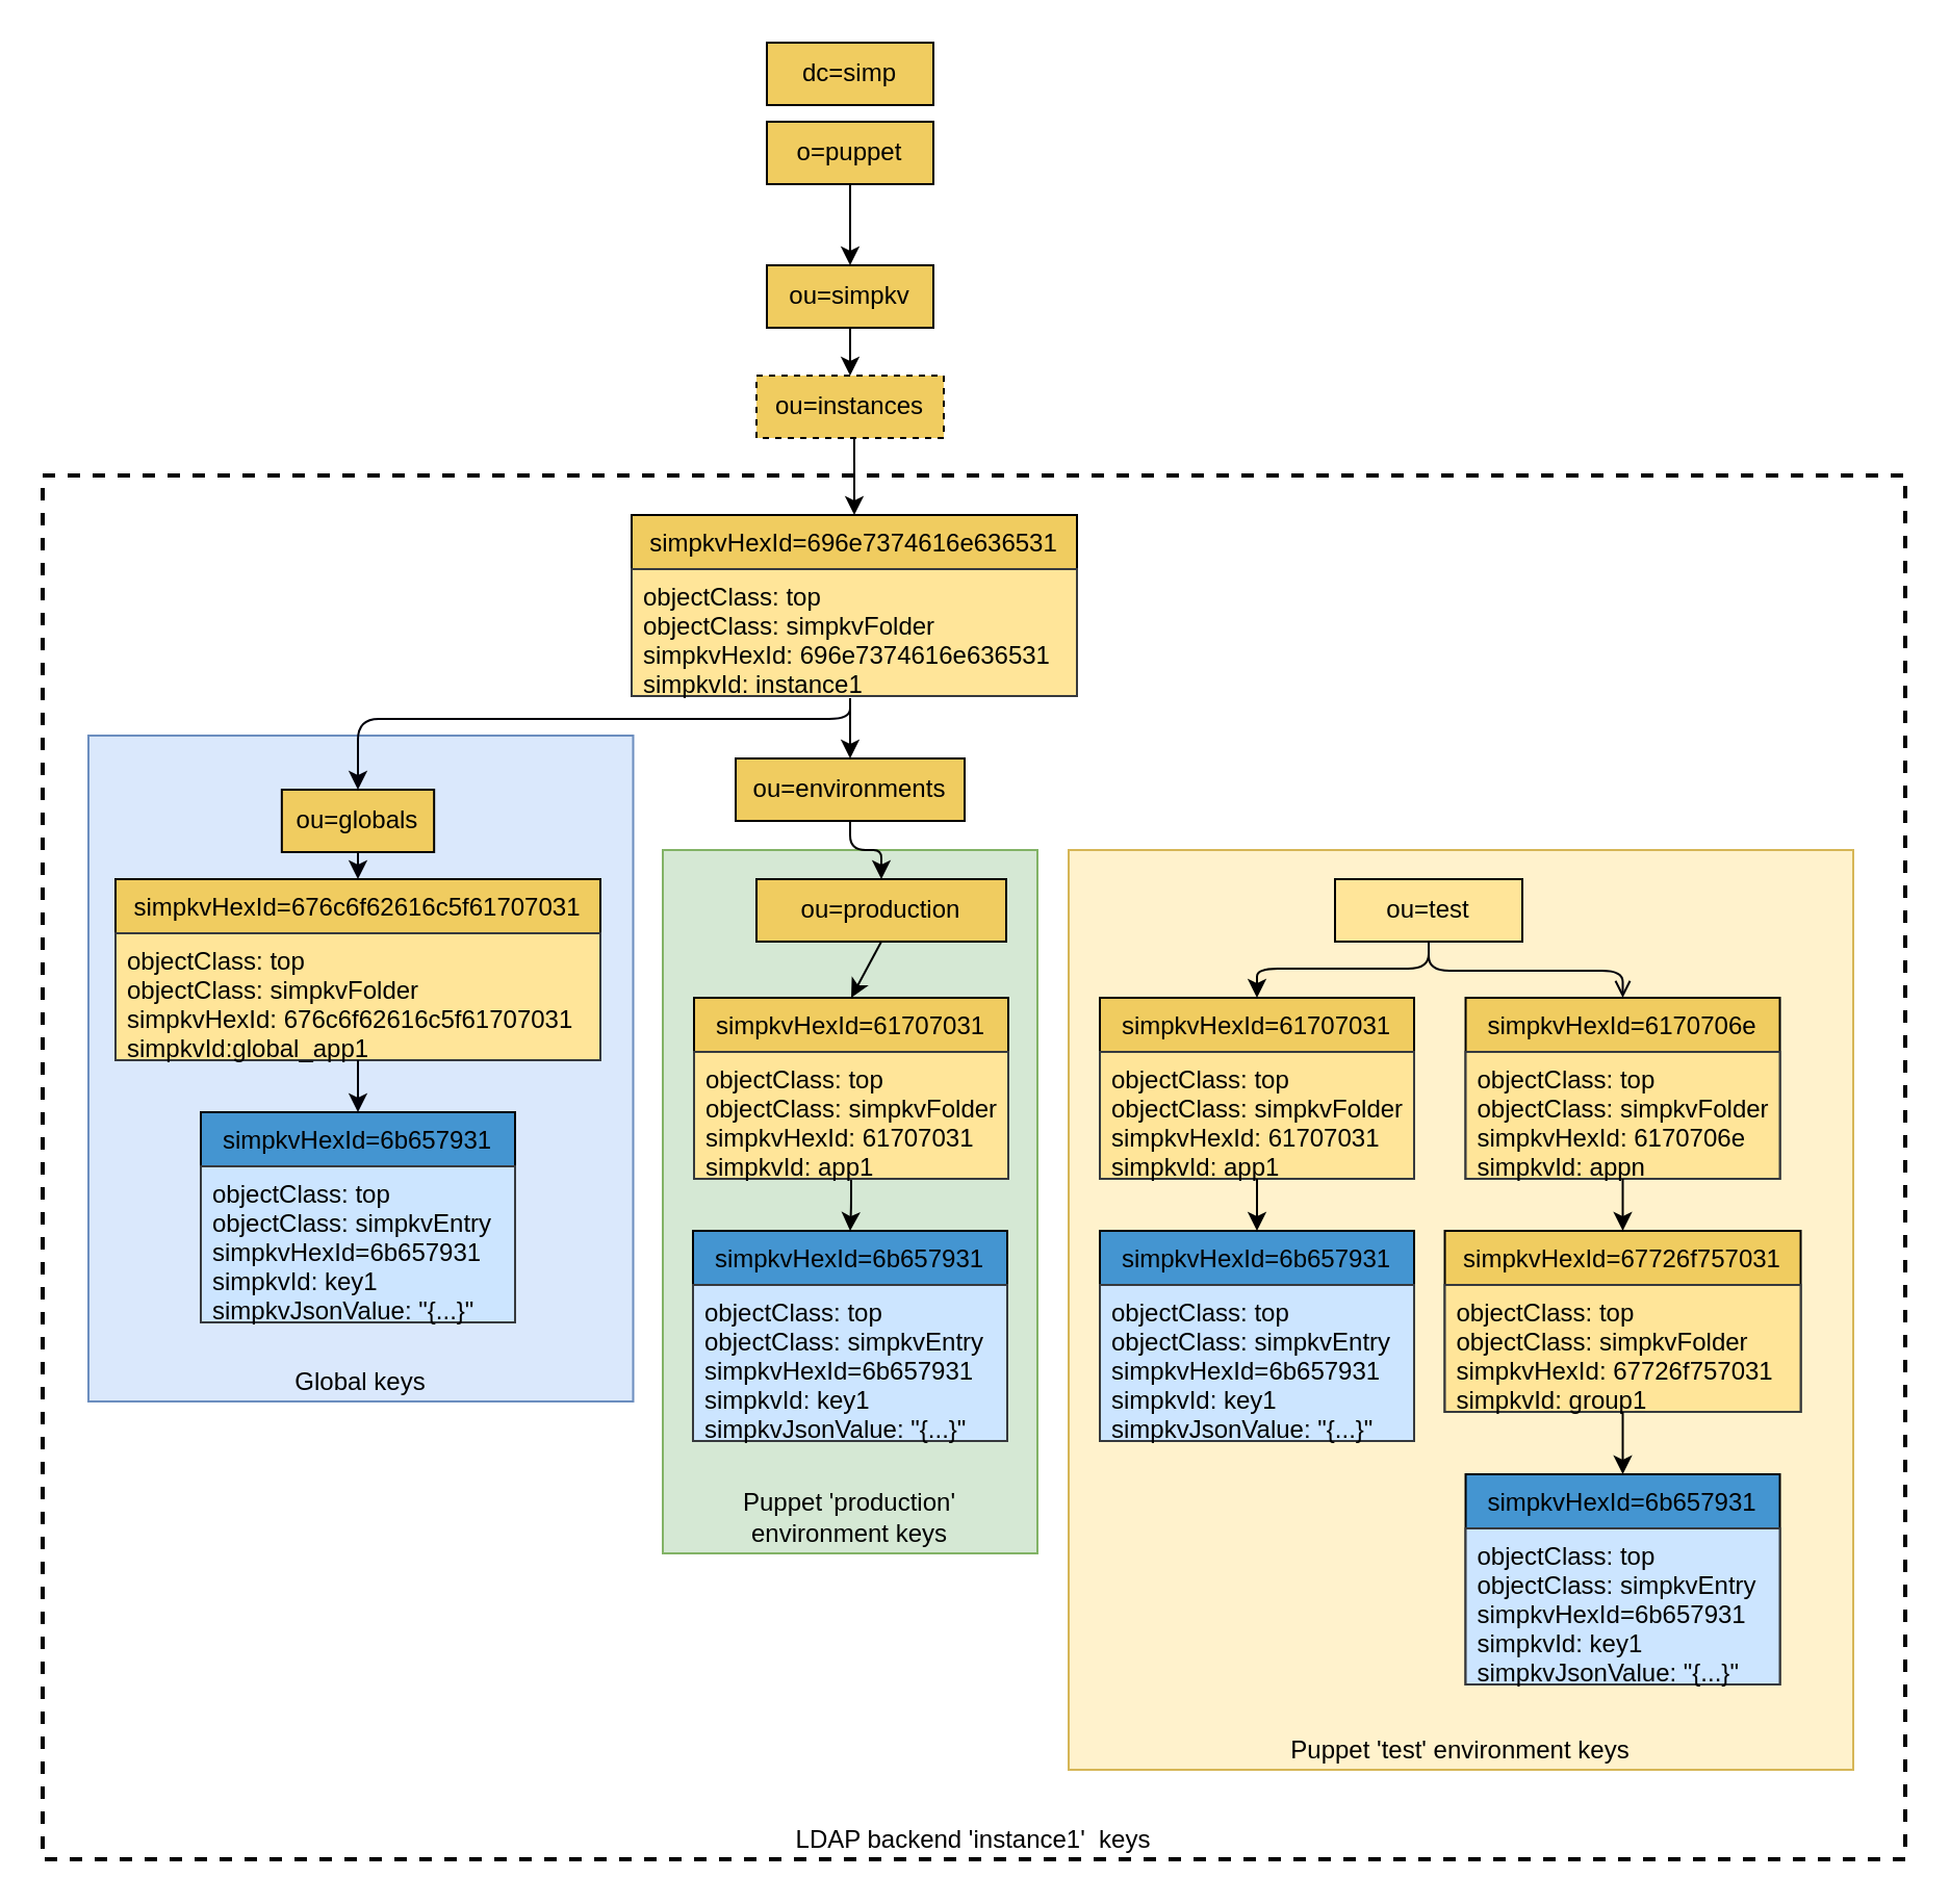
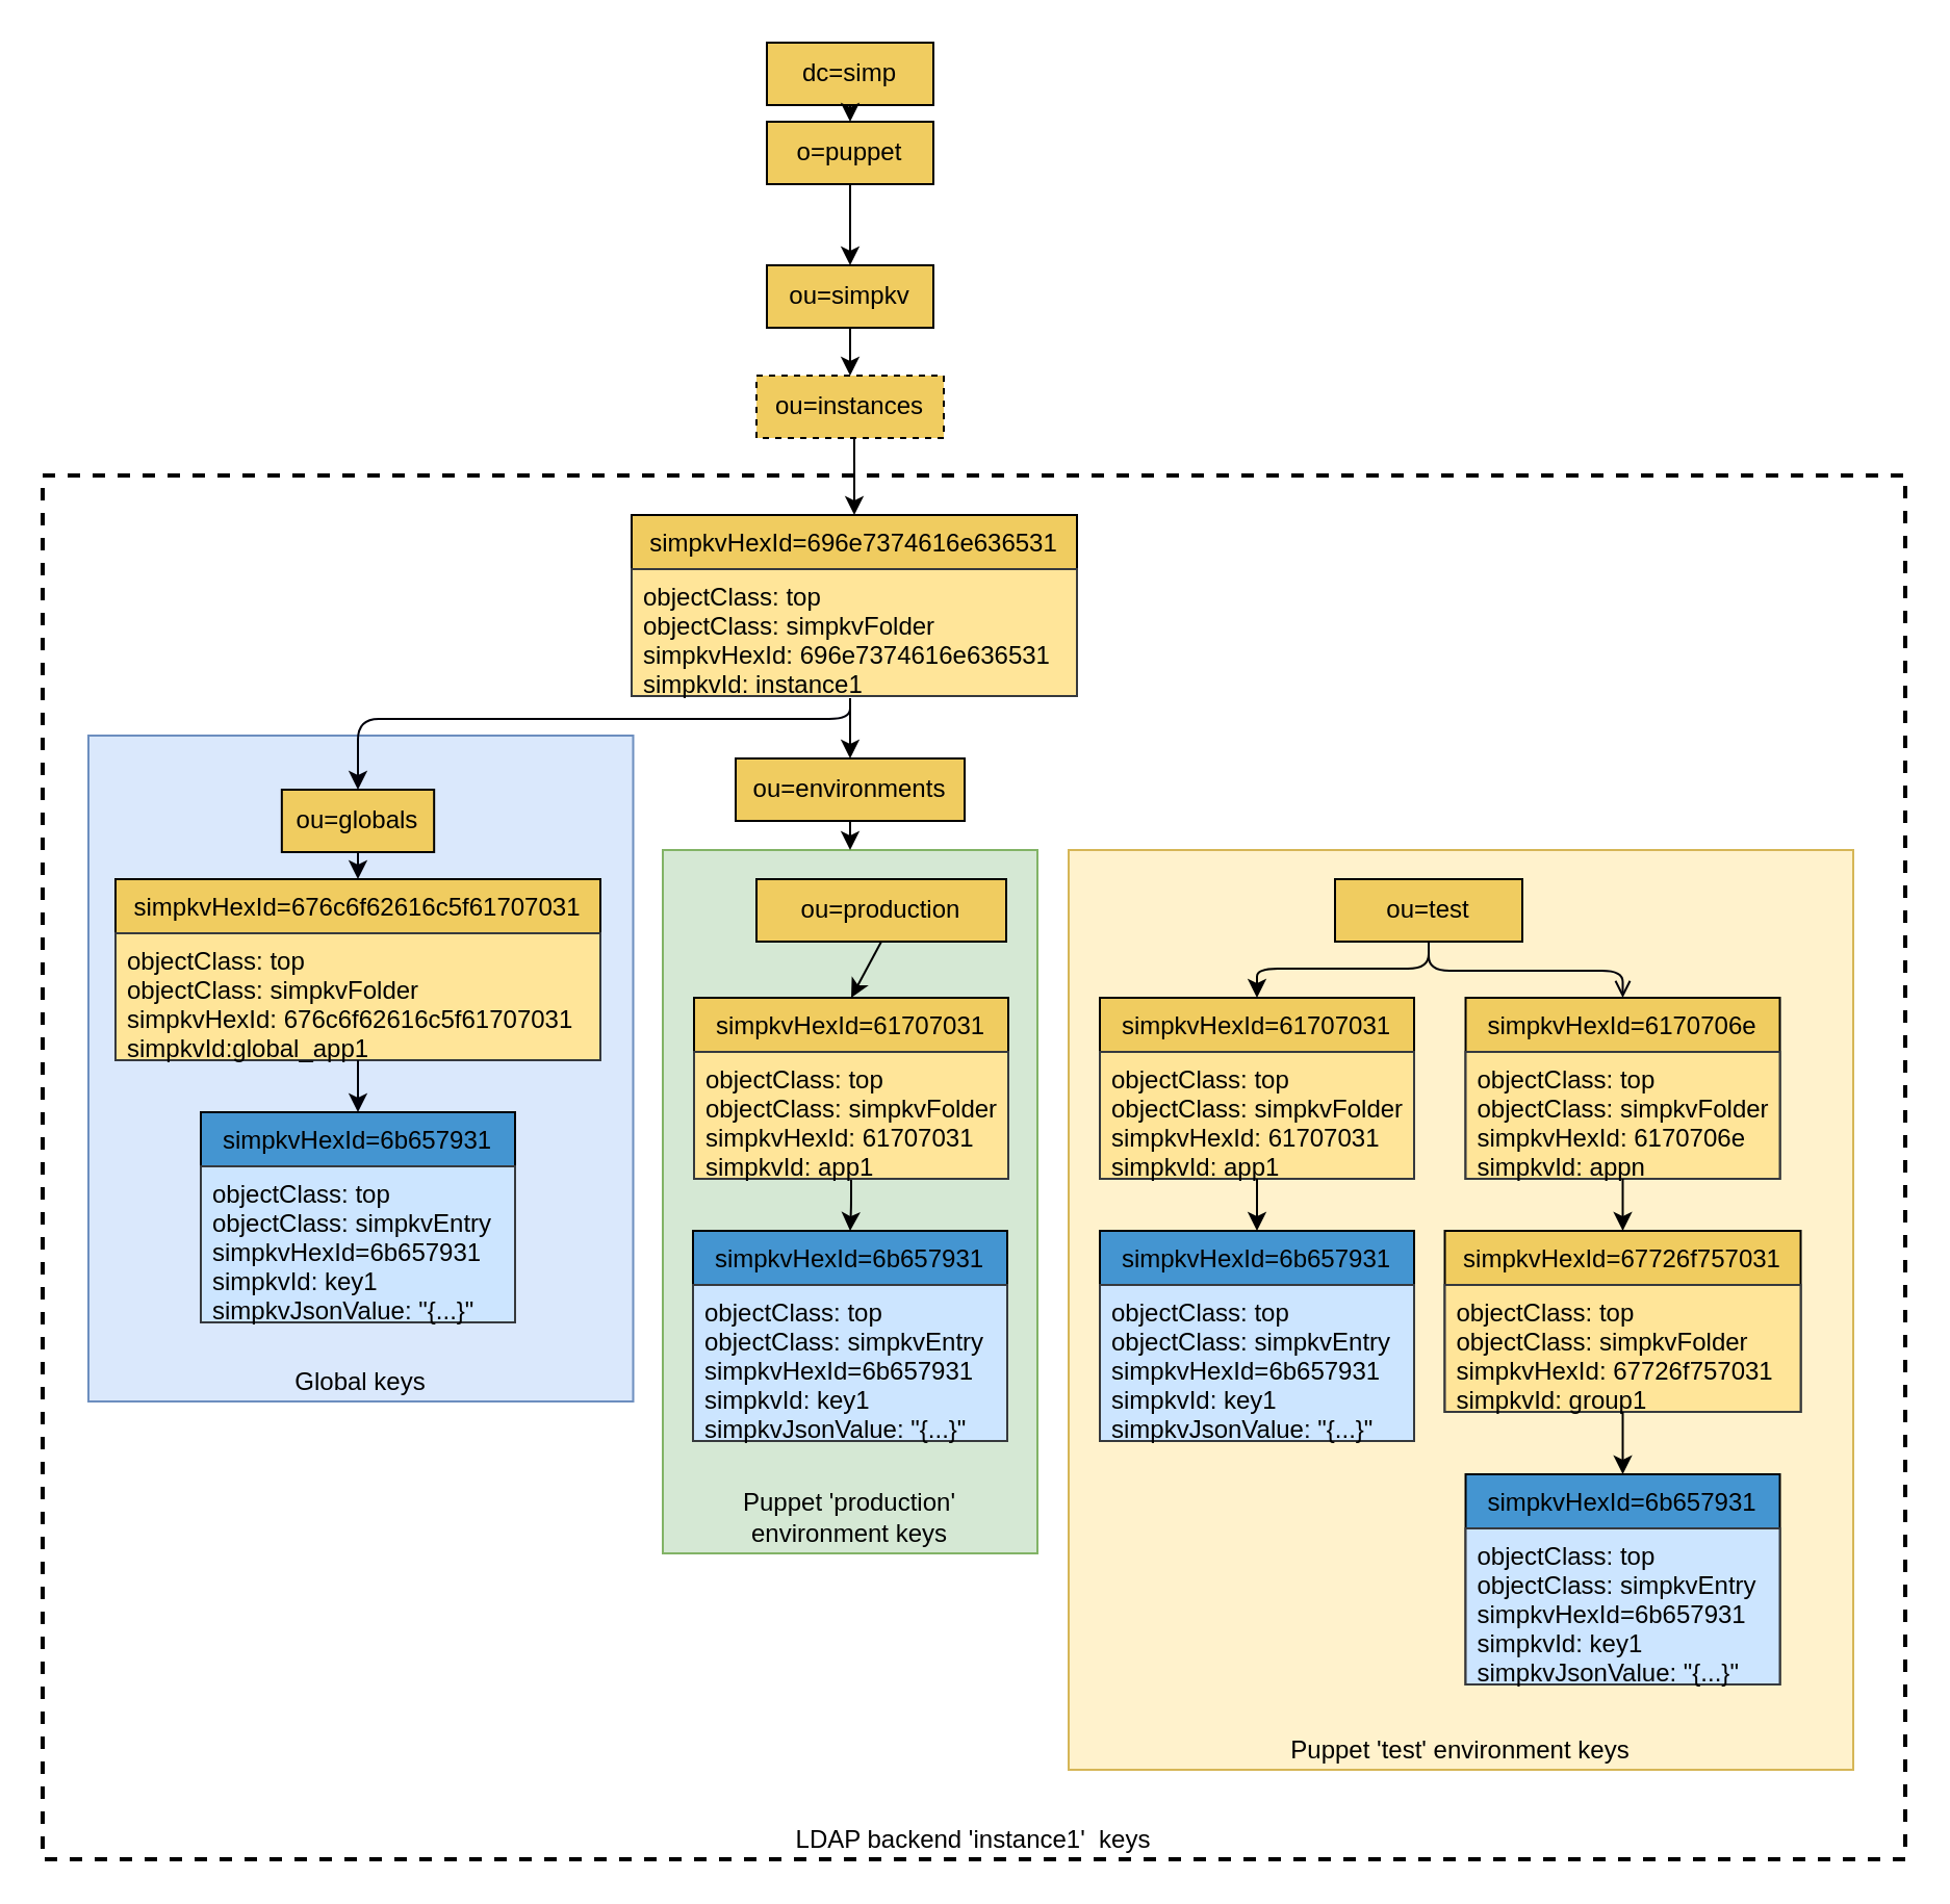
+ <mxCell id="28" value="" style="endArrow=classic;html=1;exitX=0.5;exitY=1;exitDx=0;exitDy=0;entryX=0.5;entryY=0;entryDx=0;entryDy=0;" parent="22" source="26" target="27" edge="1"><mxGeometry x="-45" y="-20" width="50" height="50" as="geometry"><mxPoint x="-143" y="61" as="sourcePoint" /><mxPoint x="-93" y="11" as="targetPoint" /></mxGeometry></mxCell>
- <mxCell id="12" value="" style="edgeStyle=elbowEdgeStyle;rounded=1;orthogonalLoop=1;jettySize=auto;elbow=vertical;html=1;entryX=0.5;entryY=0;entryDx=0;entryDy=0;" parent="1" source="13" target="15" edge="1"><mxGeometry x="645" y="103" as="geometry" /></mxCell>
+ <mxCell id="12" value="" style="edgeStyle=elbowEdgeStyle;rounded=1;orthogonalLoop=1;jettySize=auto;elbow=vertical;html=1;" parent="1" source="13" target="10" edge="1"><mxGeometry x="645" y="103" as="geometry" /></mxCell>
- <mxCell id="8" value="ou=test" style="whiteSpace=wrap;html=1;fillColor=#ffe599;" parent="1" vertex="1"><mxGeometry x="641" y="422" width="90" height="30" as="geometry" /></mxCell>
+ <mxCell id="8" value="ou=test" style="whiteSpace=wrap;html=1;fillColor=#F0CC60;" parent="1" vertex="1"><mxGeometry x="641" y="422" width="90" height="30" as="geometry" /></mxCell>
